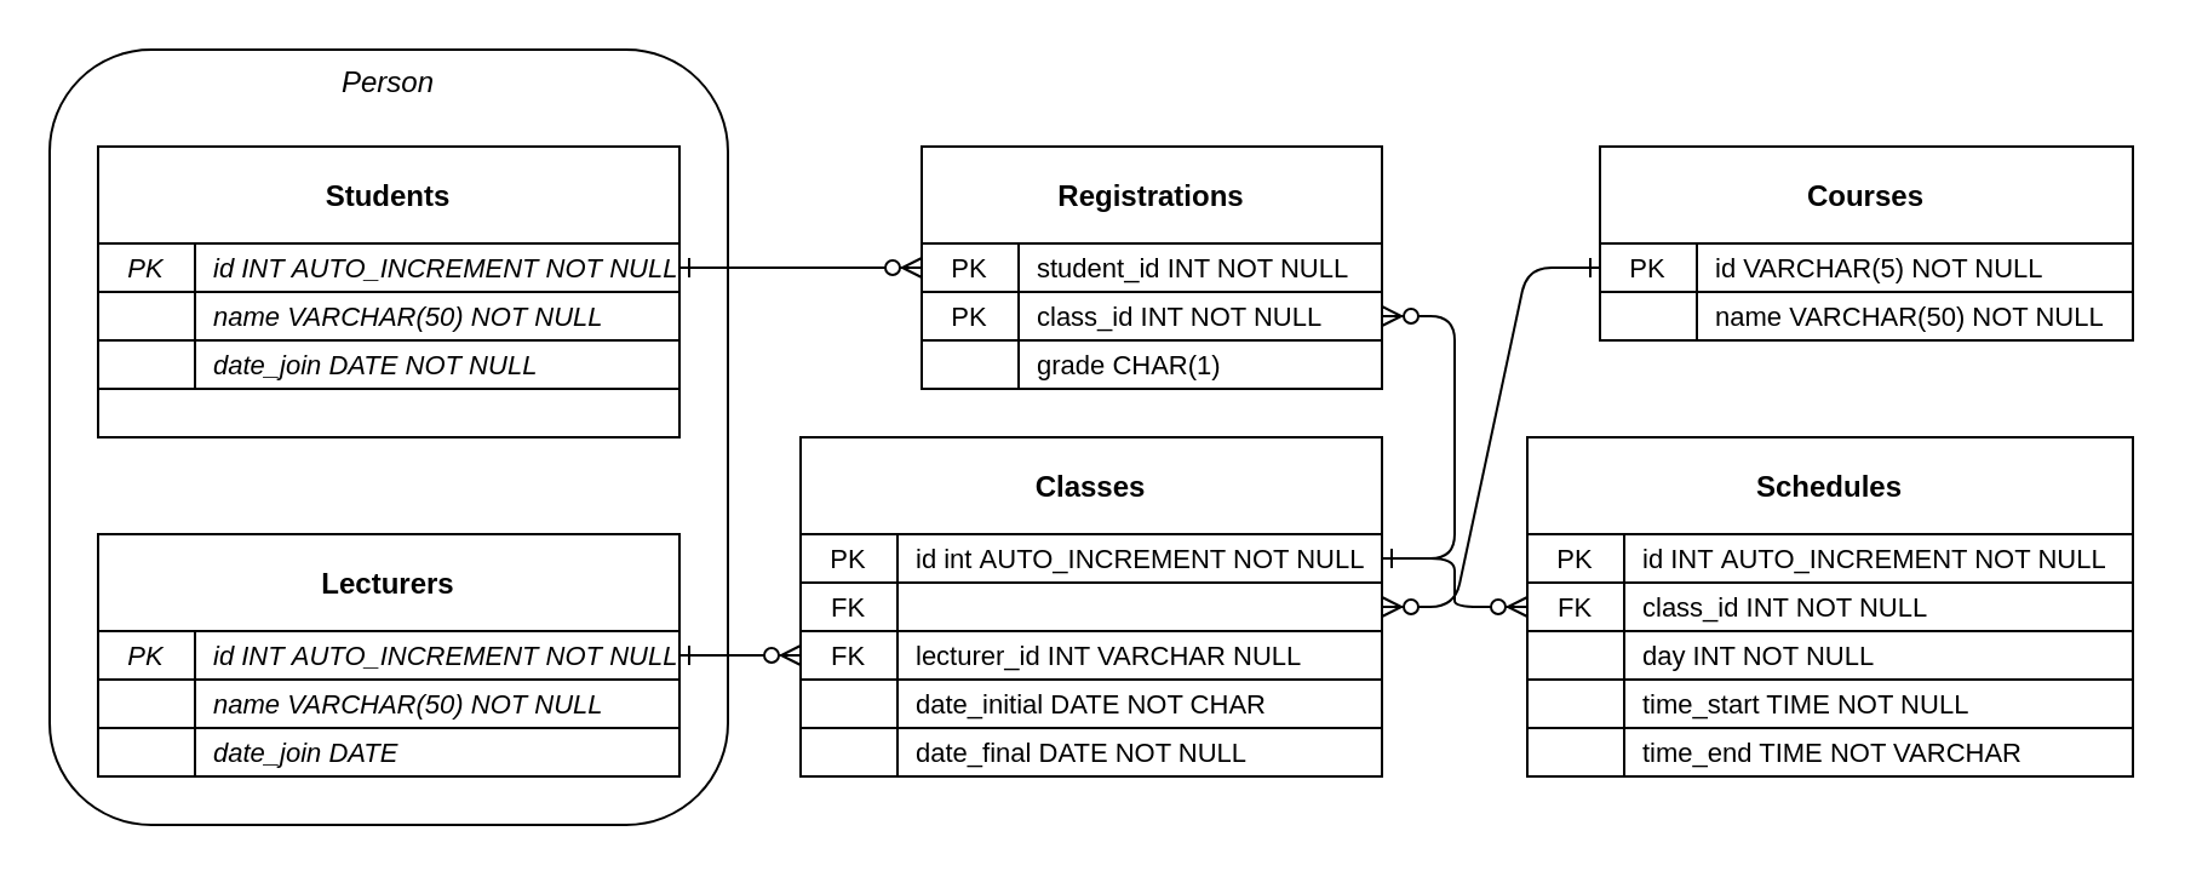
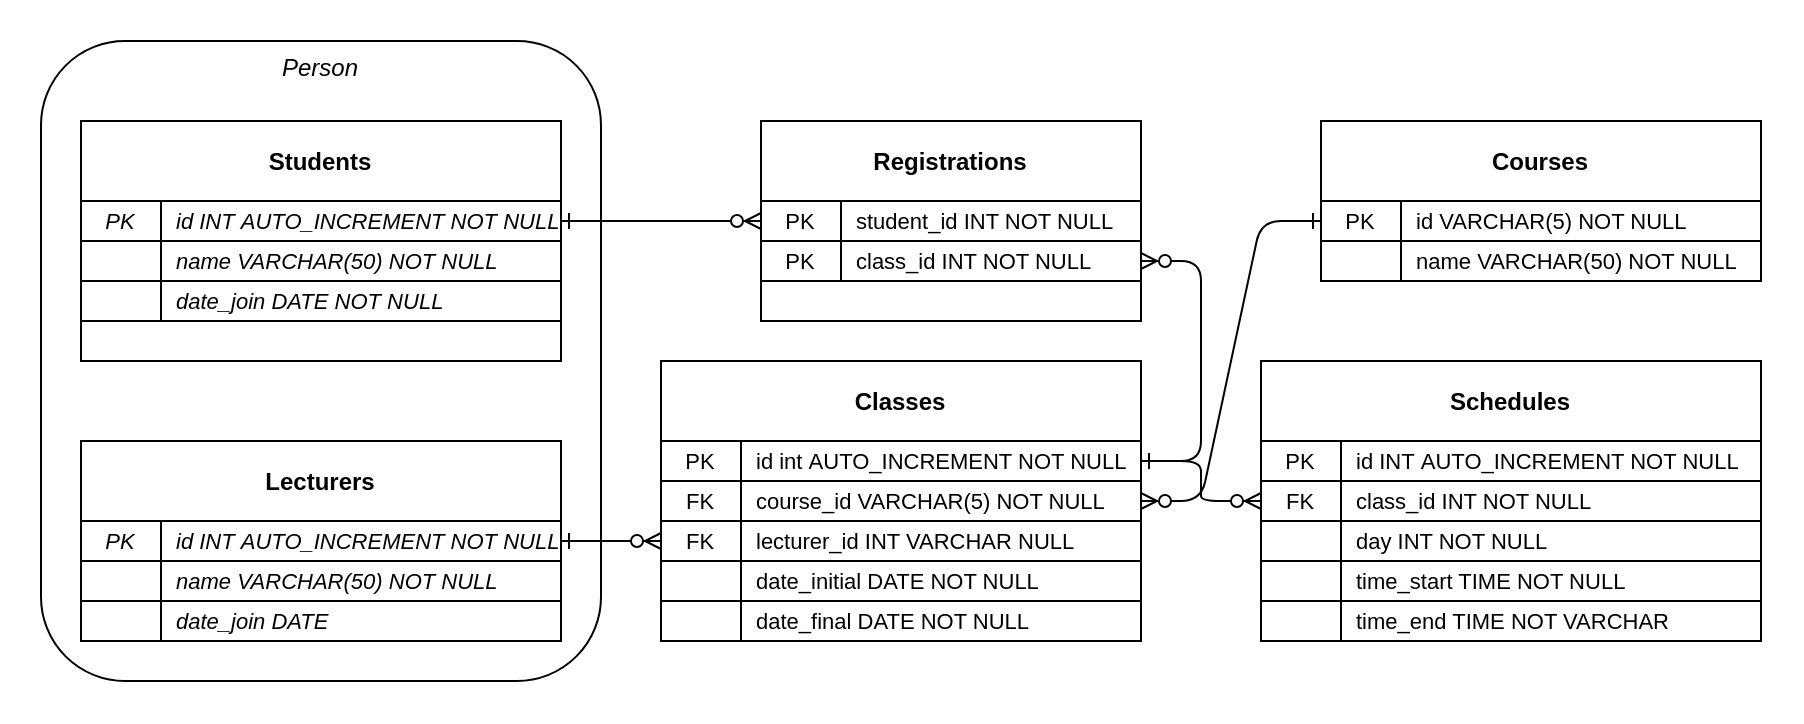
- <mxCell id="36" value="grade CHAR(1)" style="shape=partialRectangle;overflow=hidden;connectable=0;fillColor=none;top=0;left=0;bottom=0;right=0;align=left;spacingLeft=6;fontSize=11;" parent="34" vertex="1"><mxGeometry x="40" width="150" height="20" as="geometry"><mxRectangle width="150" height="20" as="alternateBounds" /></mxGeometry></mxCell>
+ <mxCell id="15" value="course_id VARCHAR(5) NOT NULL" style="shape=partialRectangle;connectable=0;fillColor=none;top=0;left=0;bottom=0;right=0;align=left;spacingLeft=6;fontStyle=0;overflow=hidden;fontSize=11;" parent="13" vertex="1"><mxGeometry x="40" width="200" height="20" as="geometry"><mxRectangle width="200" height="20" as="alternateBounds" /></mxGeometry></mxCell>
- <mxCell id="21" value="date_initial DATE NOT CHAR" style="shape=partialRectangle;connectable=0;fillColor=none;top=0;left=0;bottom=0;right=0;align=left;spacingLeft=6;fontStyle=0;overflow=hidden;fontSize=11;" parent="19" vertex="1"><mxGeometry x="40" width="200" height="20" as="geometry"><mxRectangle width="200" height="20" as="alternateBounds" /></mxGeometry></mxCell>
+ <mxCell id="21" value="date_initial DATE NOT NULL" style="shape=partialRectangle;connectable=0;fillColor=none;top=0;left=0;bottom=0;right=0;align=left;spacingLeft=6;fontStyle=0;overflow=hidden;fontSize=11;" parent="19" vertex="1"><mxGeometry x="40" width="200" height="20" as="geometry"><mxRectangle width="200" height="20" as="alternateBounds" /></mxGeometry></mxCell>
